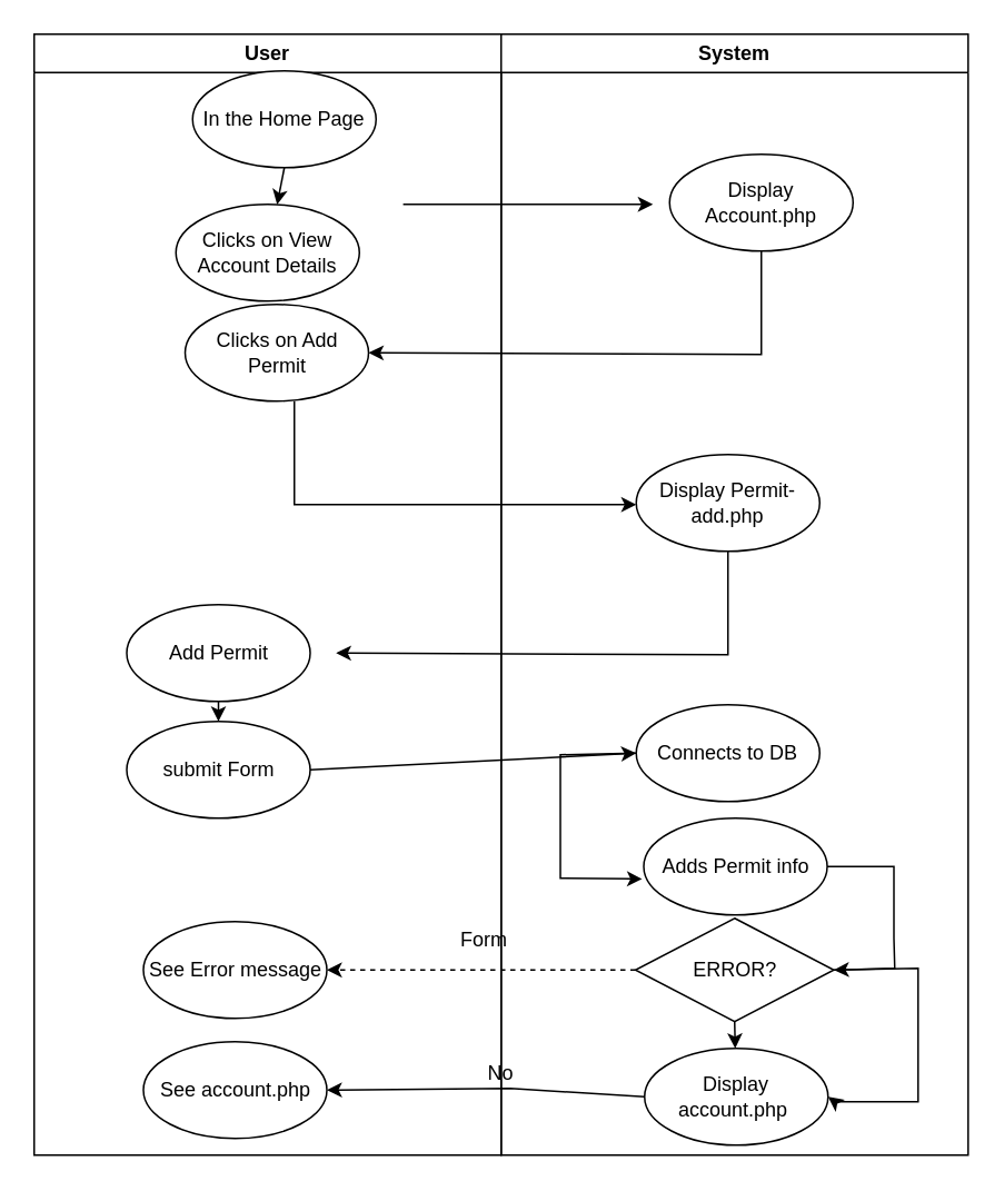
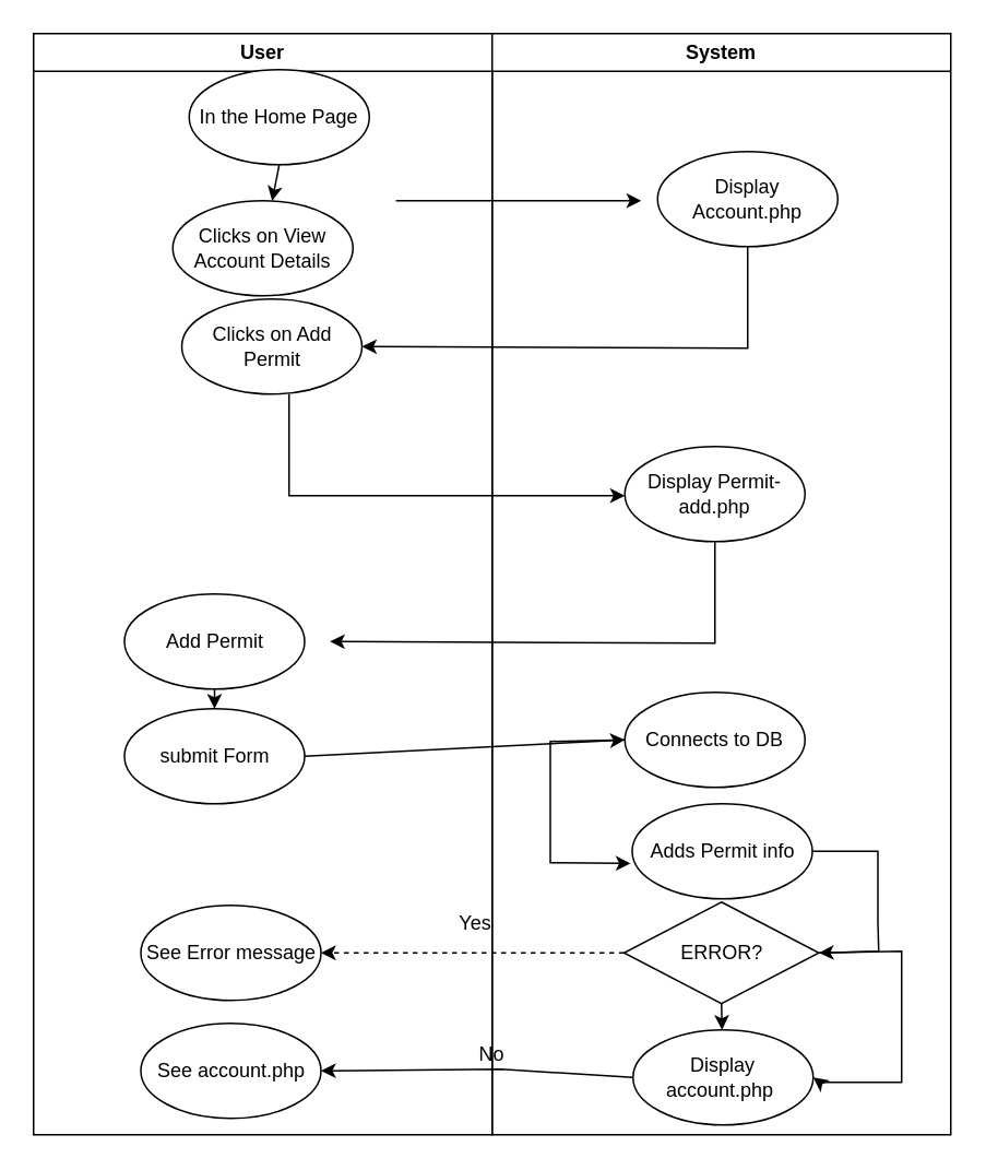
- <mxCell id="28" value="Form" style="text;html=1;align=center;verticalAlign=middle;whiteSpace=wrap;rounded=0;" parent="8" vertex="1"><mxGeometry x="-40" y="528" width="60" height="30" as="geometry" /></mxCell>
+ <mxCell id="28" value="Yes" style="text;html=1;align=center;verticalAlign=middle;whiteSpace=wrap;rounded=0;" parent="8" vertex="1"><mxGeometry x="-40" y="528" width="60" height="30" as="geometry" /></mxCell>
